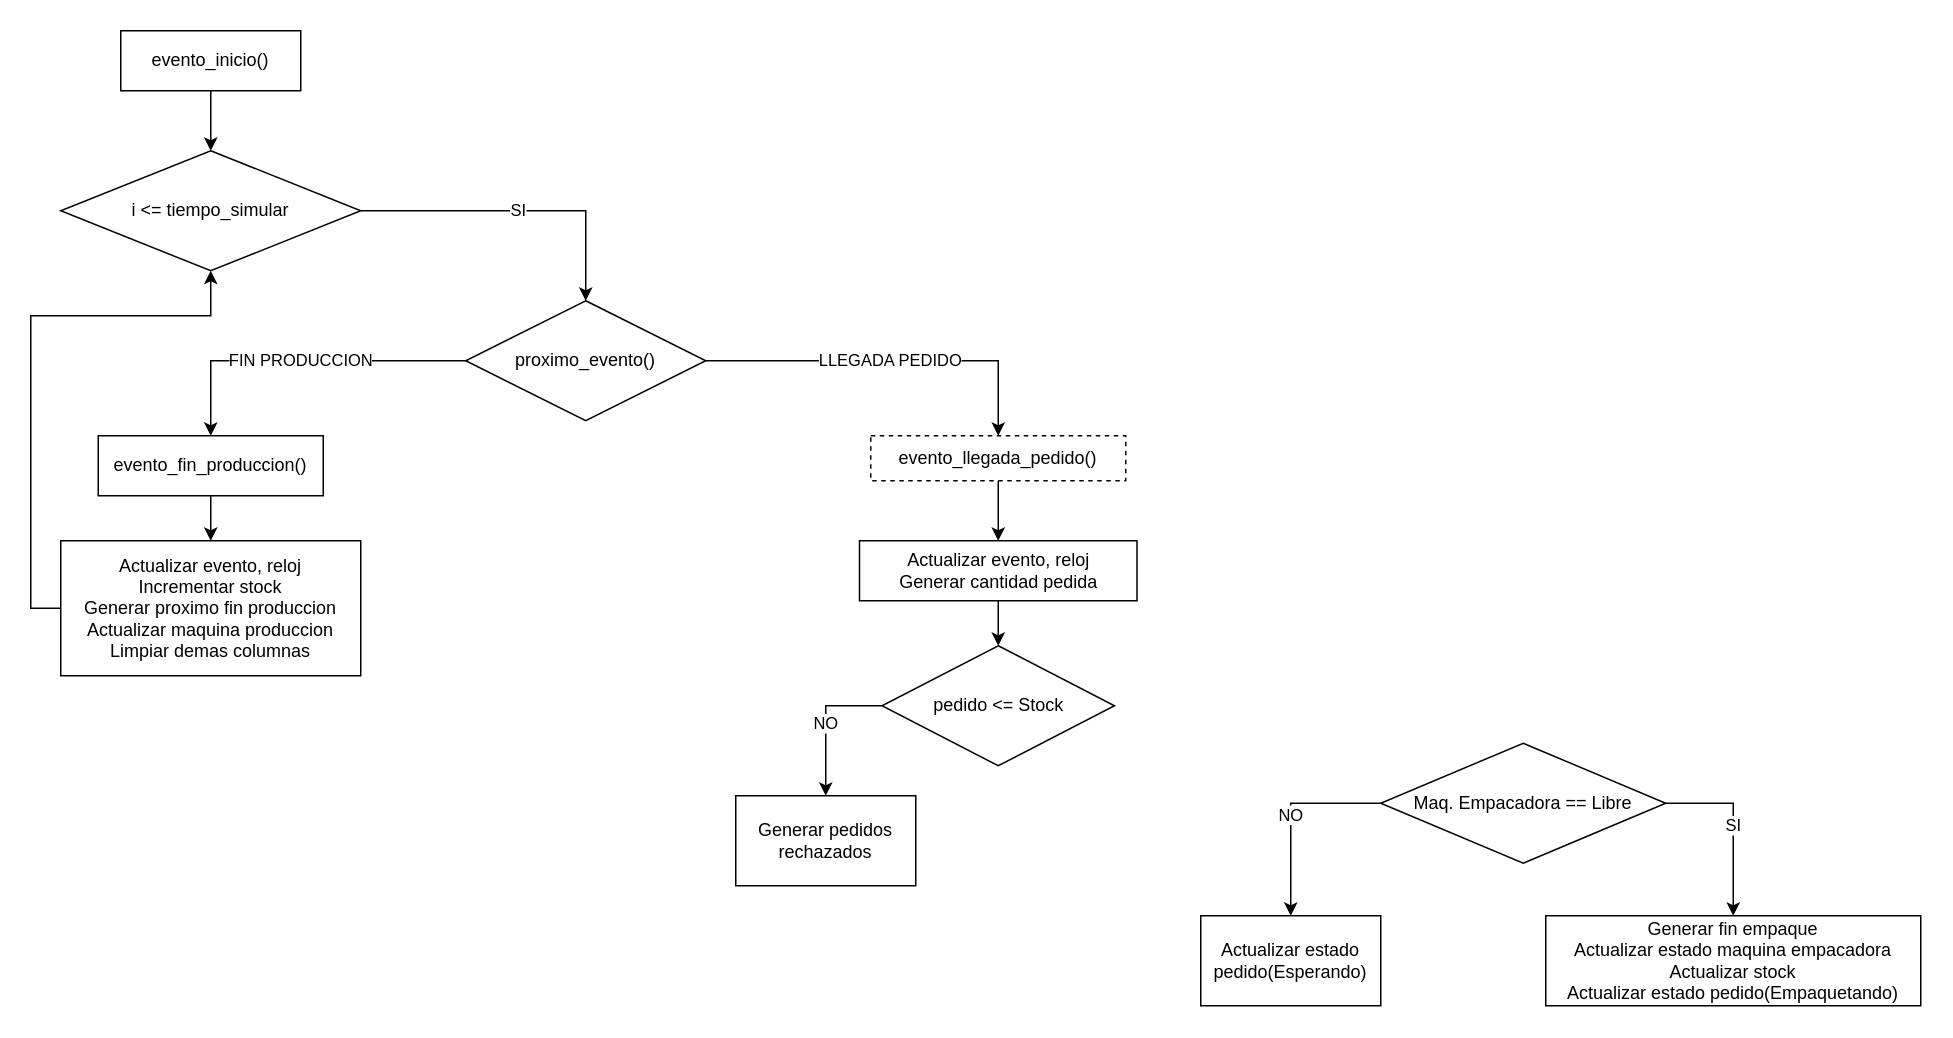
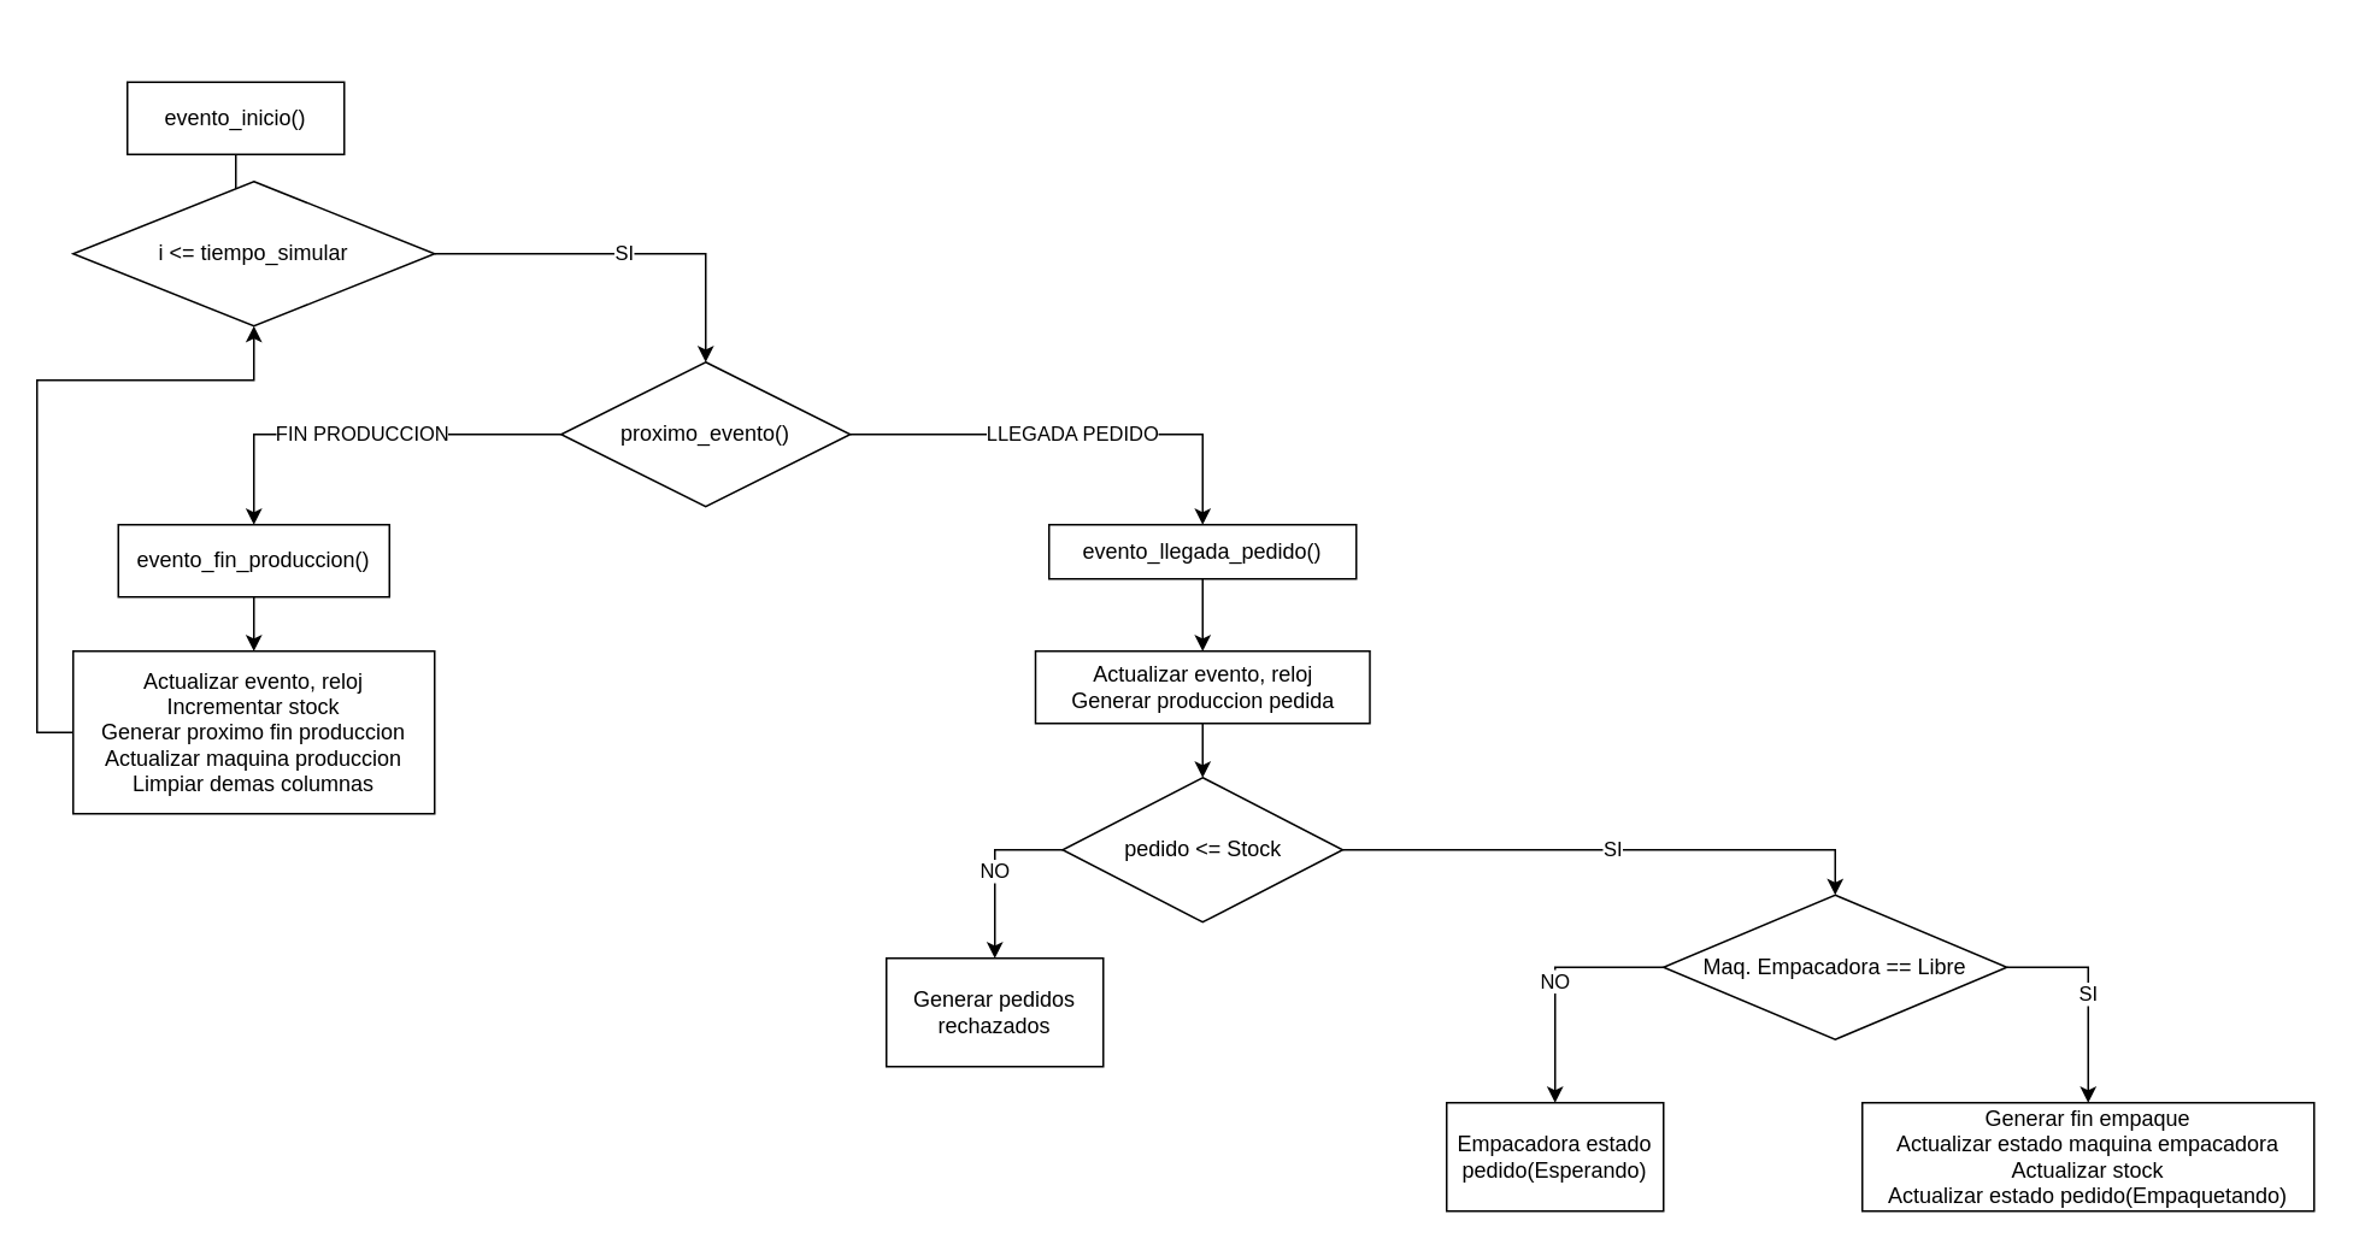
- <mxCell id="3" value="evento_inicio()" style="rounded=0;whiteSpace=wrap;html=1;" vertex="1" parent="1"><mxGeometry x="80" y="20" width="120" height="40" as="geometry" /></mxCell>
+ <mxCell id="3" value="evento_inicio()" style="rounded=0;whiteSpace=wrap;html=1;" vertex="1" parent="1"><mxGeometry x="70" y="45" width="120" height="40" as="geometry" /></mxCell>
- <mxCell id="14" value="evento_llegada_pedido()" style="whiteSpace=wrap;html=1;dashed=1;" vertex="1" parent="1"><mxGeometry x="580" y="290" width="170" height="30" as="geometry" /></mxCell>
+ <mxCell id="14" value="evento_llegada_pedido()" style="whiteSpace=wrap;html=1;" vertex="1" parent="1"><mxGeometry x="580" y="290" width="170" height="30" as="geometry" /></mxCell>
- <mxCell id="16" value="Actualizar evento, reloj&lt;br&gt;Generar cantidad pedida" style="whiteSpace=wrap;html=1;" vertex="1" parent="1"><mxGeometry x="572.5" y="360" width="185" height="40" as="geometry" /></mxCell>
+ <mxCell id="16" value="Actualizar evento, reloj&lt;br&gt;Generar produccion pedida" style="whiteSpace=wrap;html=1;" vertex="1" parent="1"><mxGeometry x="572.5" y="360" width="185" height="40" as="geometry" /></mxCell>
+ <mxCell id="17" value="SI" style="edgeStyle=orthogonalEdgeStyle;rounded=0;orthogonalLoop=1;jettySize=auto;html=1;entryX=0.5;entryY=0;entryDx=0;entryDy=0;" edge="1" parent="1" source="19" target="22"><mxGeometry relative="1" as="geometry"><mxPoint x="840" y="470" as="targetPoint" /></mxGeometry></mxCell>
- <mxCell id="24" value="Actualizar estado pedido(Esperando)" style="whiteSpace=wrap;html=1;" vertex="1" parent="1"><mxGeometry x="800" y="610" width="120" height="60" as="geometry" /></mxCell>
+ <mxCell id="24" value="Empacadora estado pedido(Esperando)" style="whiteSpace=wrap;html=1;" vertex="1" parent="1"><mxGeometry x="800" y="610" width="120" height="60" as="geometry" /></mxCell>
